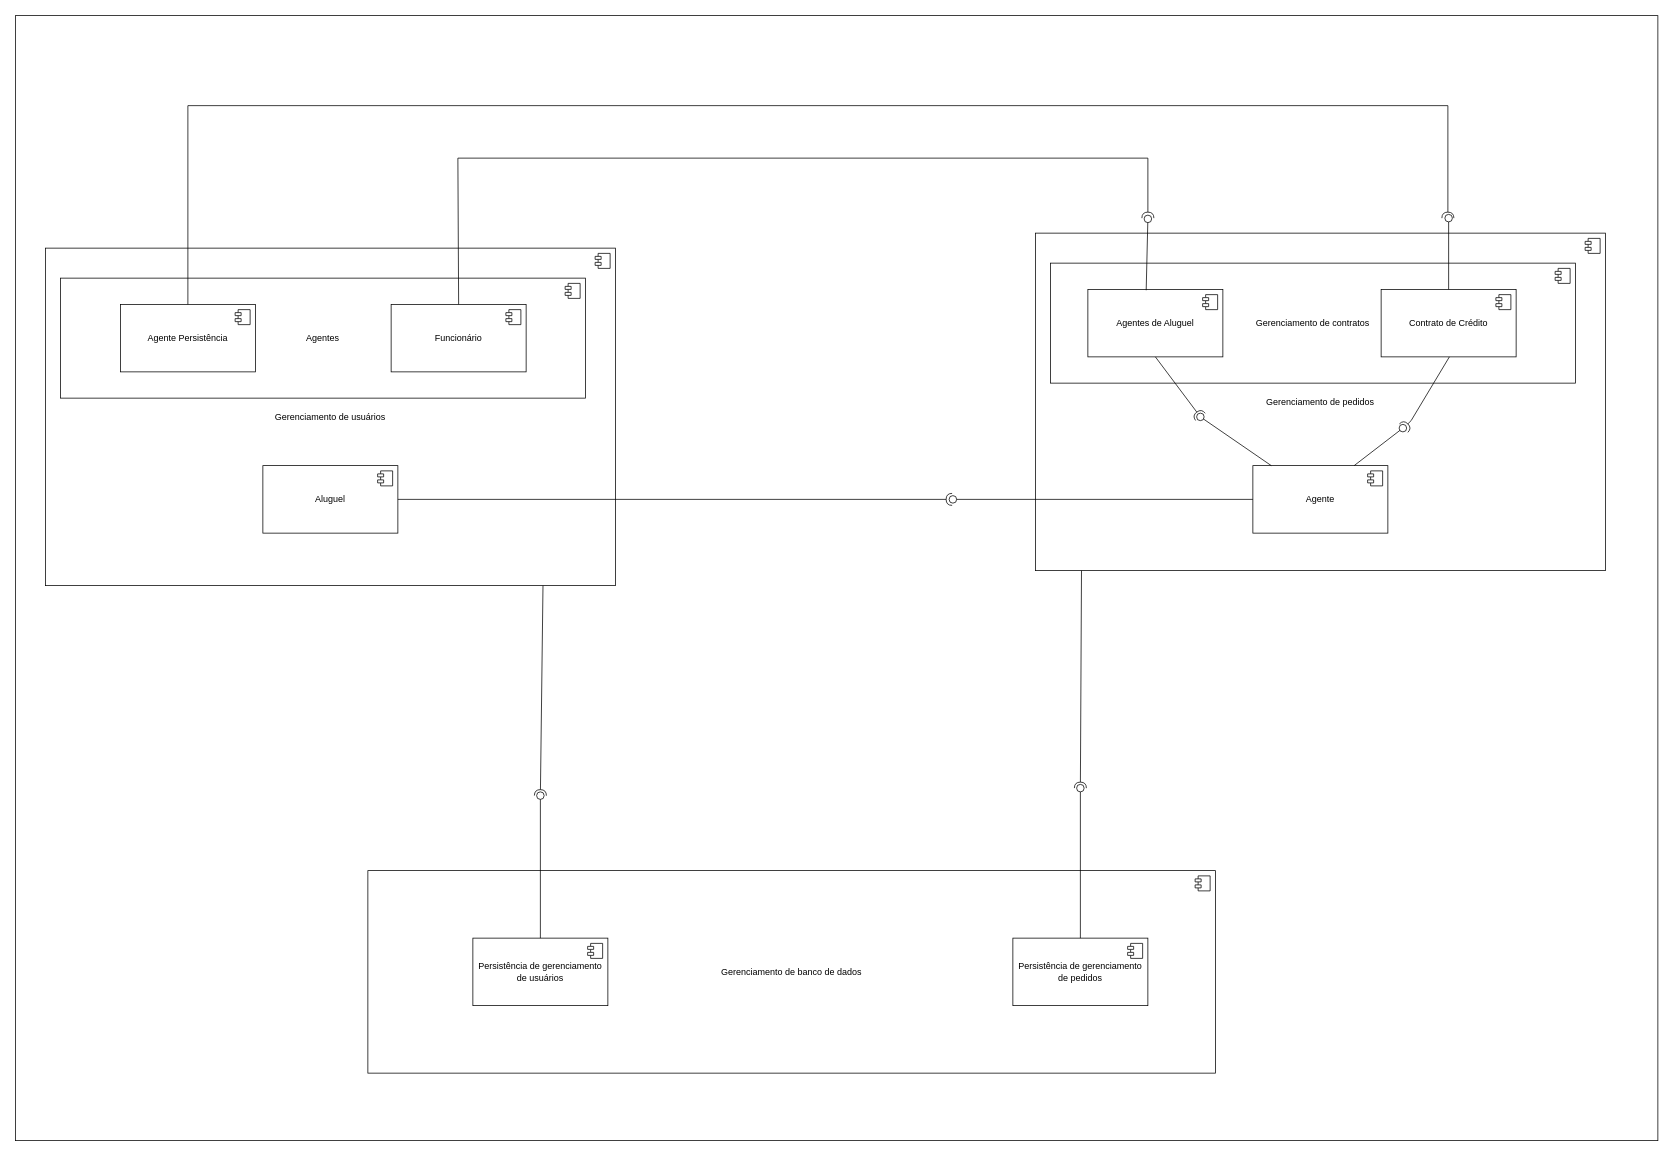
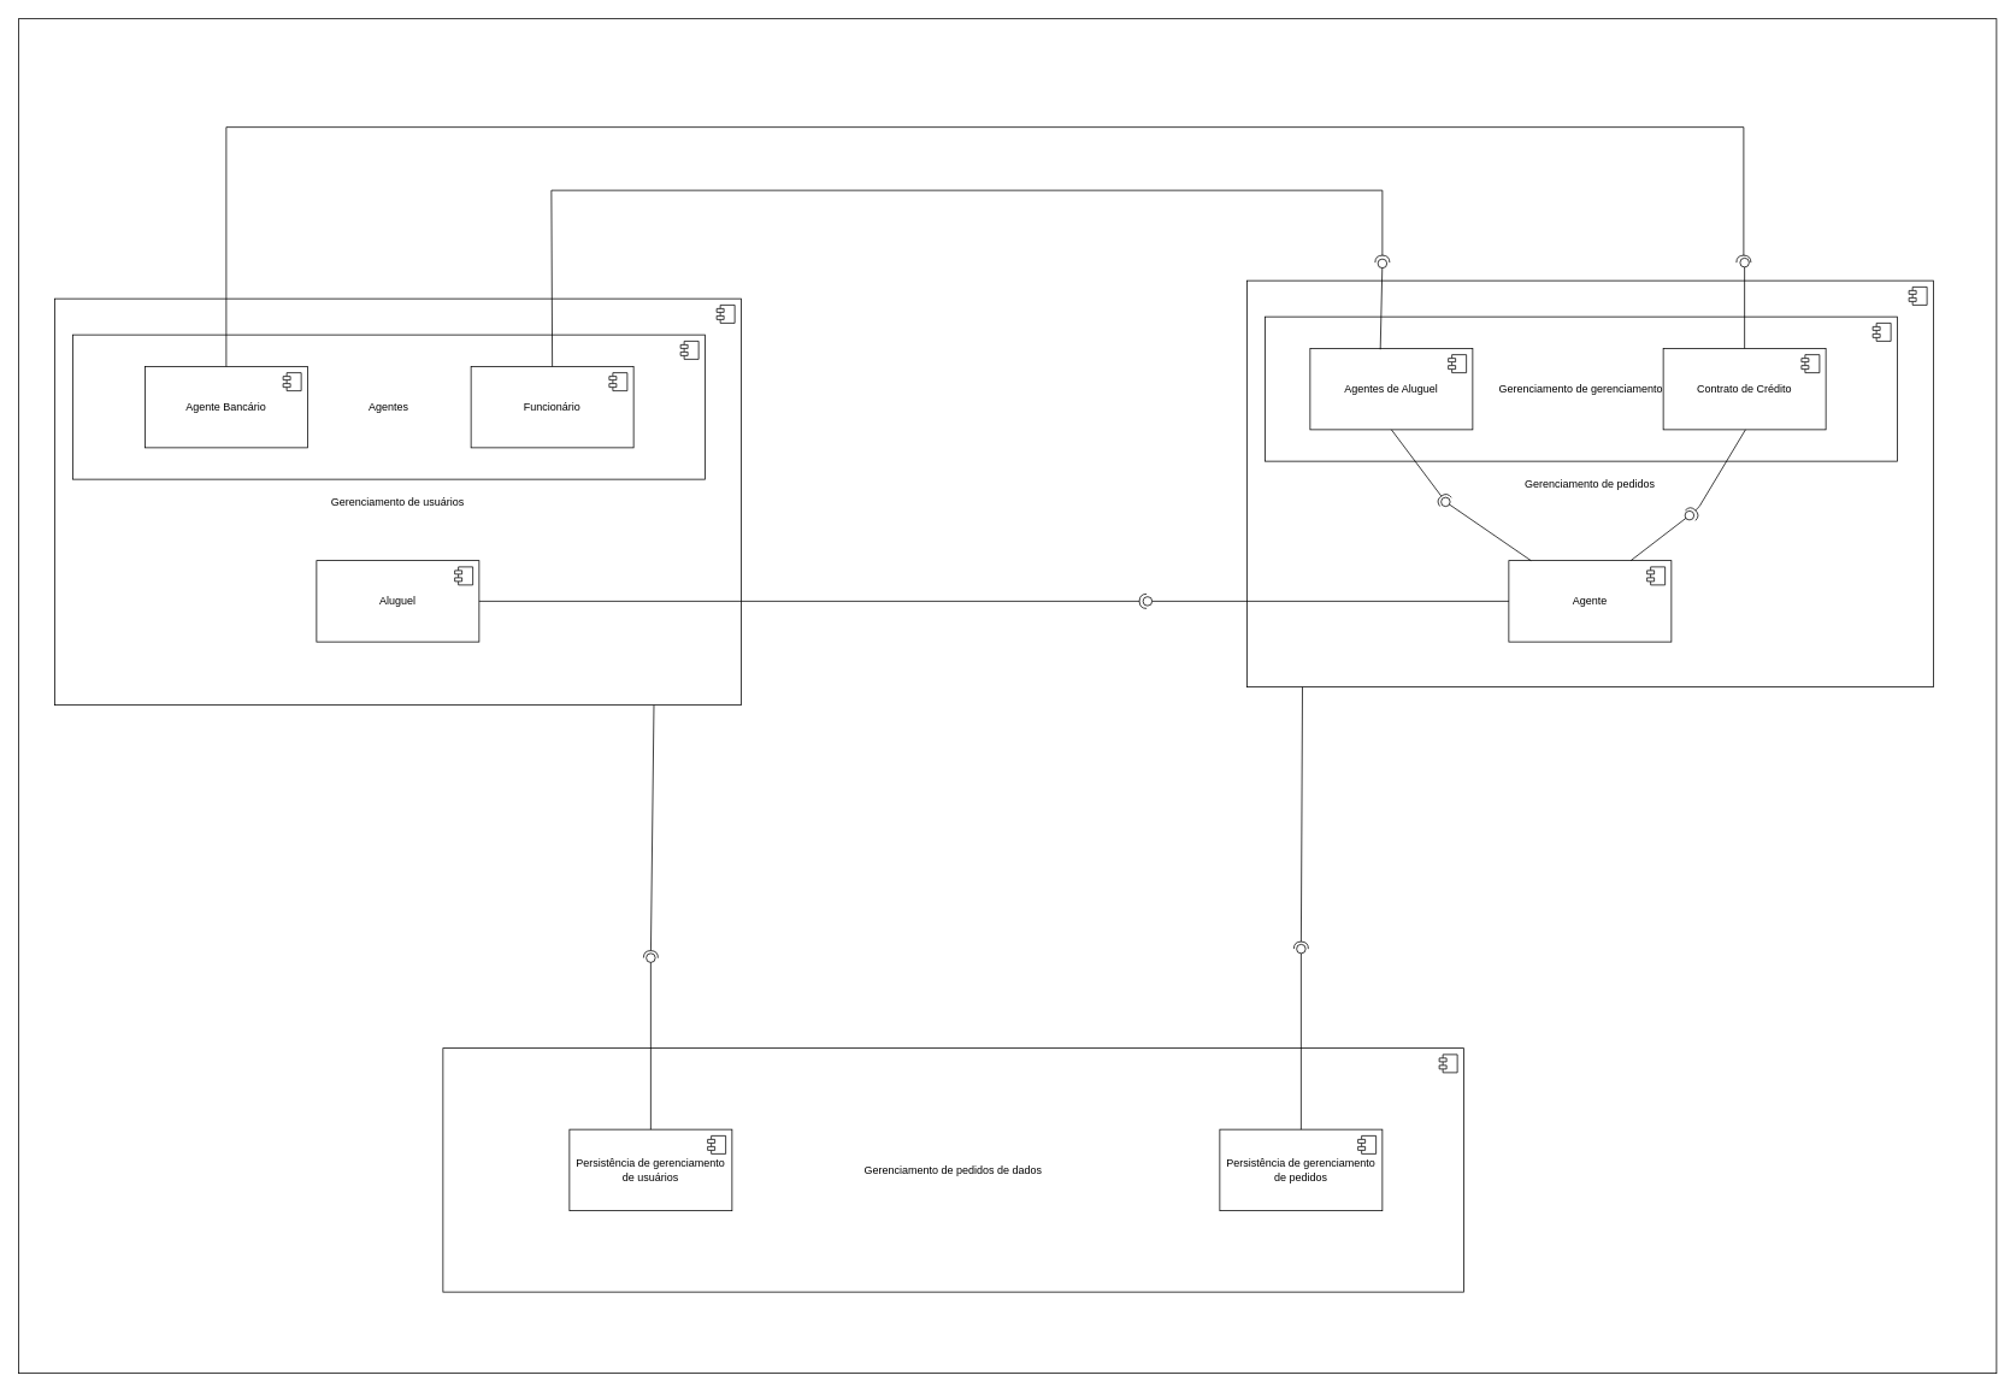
- <mxCell id="15" value="Gerenciamento de contratos" style="html=1;dropTarget=0;whiteSpace=wrap;" vertex="1" parent="1"><mxGeometry x="1400" y="350" width="700" height="160" as="geometry" /></mxCell>
+ <mxCell id="15" value="Gerenciamento de gerenciamento" style="html=1;dropTarget=0;whiteSpace=wrap;" vertex="1" parent="1"><mxGeometry x="1400" y="350" width="700" height="160" as="geometry" /></mxCell>
- <mxCell id="7" value="Agente Persistência" style="html=1;dropTarget=0;whiteSpace=wrap;" vertex="1" parent="1"><mxGeometry x="160" y="405" width="180" height="90" as="geometry" /></mxCell>
+ <mxCell id="7" value="Agente Bancário" style="html=1;dropTarget=0;whiteSpace=wrap;" vertex="1" parent="1"><mxGeometry x="160" y="405" width="180" height="90" as="geometry" /></mxCell>
- <mxCell id="34" value="Gerenciamento de banco de dados" style="html=1;dropTarget=0;whiteSpace=wrap;" vertex="1" parent="1"><mxGeometry x="490" y="1160" width="1130" height="270" as="geometry" /></mxCell>
+ <mxCell id="34" value="Gerenciamento de pedidos de dados" style="html=1;dropTarget=0;whiteSpace=wrap;" vertex="1" parent="1"><mxGeometry x="490" y="1160" width="1130" height="270" as="geometry" /></mxCell>
